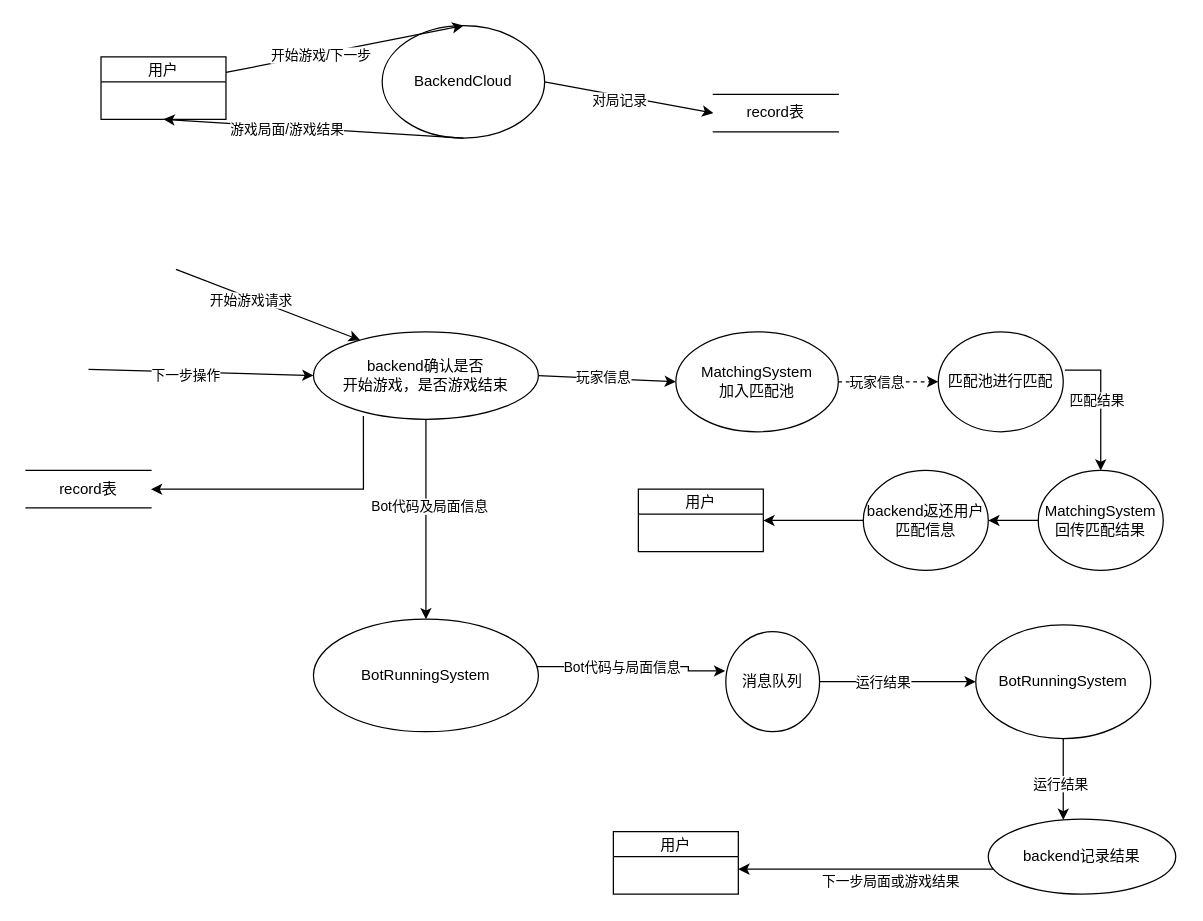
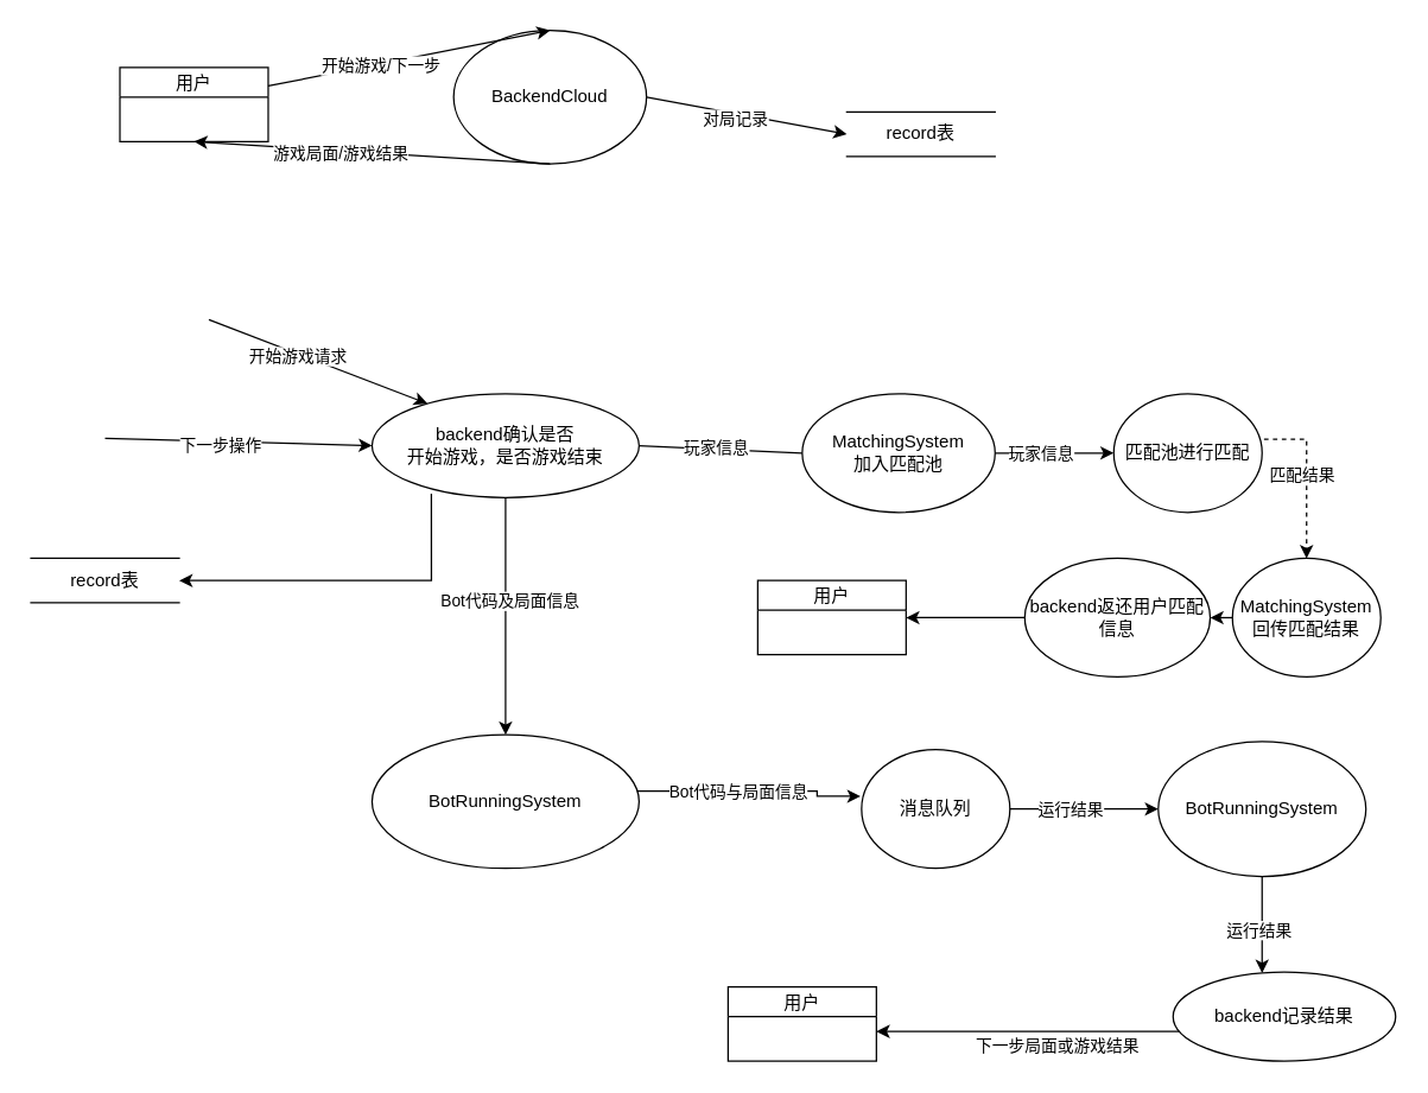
- <mxCell id="26" style="edgeStyle=orthogonalEdgeStyle;rounded=0;orthogonalLoop=1;jettySize=auto;html=1;entryX=0.5;entryY=0;entryDx=0;entryDy=0;exitX=1.013;exitY=0.383;exitDx=0;exitDy=0;exitPerimeter=0;" edge="1" parent="1" source="31" target="32"><mxGeometry relative="1" as="geometry"><mxPoint x="900" y="245" as="sourcePoint" /><Array as="points"><mxPoint x="880" y="296" /></Array></mxGeometry></mxCell>
+ <mxCell id="26" style="edgeStyle=orthogonalEdgeStyle;rounded=0;orthogonalLoop=1;jettySize=auto;html=1;entryX=0.5;entryY=0;entryDx=0;entryDy=0;exitX=1.013;exitY=0.383;exitDx=0;exitDy=0;exitPerimeter=0;dashed=1;" edge="1" parent="1" source="31" target="32"><mxGeometry relative="1" as="geometry"><mxPoint x="900" y="245" as="sourcePoint" /><Array as="points"><mxPoint x="880" y="296" /></Array></mxGeometry></mxCell>
- <mxCell id="22" value="" style="endArrow=classic;html=1;rounded=0;entryX=0;entryY=0.5;entryDx=0;entryDy=0;exitX=1;exitY=0.5;exitDx=0;exitDy=0;" edge="1" parent="1" source="16" target="21"><mxGeometry width="50" height="50" relative="1" as="geometry"><mxPoint x="390" y="345" as="sourcePoint" /><mxPoint x="440" y="295" as="targetPoint" /></mxGeometry></mxCell>
+ <mxCell id="22" value="" style="endArrow=none;html=1;rounded=0;entryX=0;entryY=0.5;entryDx=0;entryDy=0;exitX=1;exitY=0.5;exitDx=0;exitDy=0;" edge="1" parent="1" source="16" target="21"><mxGeometry width="50" height="50" relative="1" as="geometry"><mxPoint x="390" y="345" as="sourcePoint" /><mxPoint x="440" y="295" as="targetPoint" /></mxGeometry></mxCell>
- <mxCell id="24" value="" style="endArrow=classic;html=1;rounded=0;exitX=1;exitY=0.5;exitDx=0;exitDy=0;entryX=0;entryY=0.5;entryDx=0;entryDy=0;dashed=1;" edge="1" parent="1" source="21" target="31"><mxGeometry width="50" height="50" relative="1" as="geometry"><mxPoint x="390" y="345" as="sourcePoint" /><mxPoint x="780" y="305" as="targetPoint" /></mxGeometry></mxCell>
+ <mxCell id="24" value="" style="endArrow=classic;html=1;rounded=0;exitX=1;exitY=0.5;exitDx=0;exitDy=0;entryX=0;entryY=0.5;entryDx=0;entryDy=0;" edge="1" parent="1" source="21" target="31"><mxGeometry width="50" height="50" relative="1" as="geometry"><mxPoint x="390" y="345" as="sourcePoint" /><mxPoint x="780" y="305" as="targetPoint" /></mxGeometry></mxCell>
- <mxCell id="39" value="backend返还用户匹配信息" style="shape=ellipse;html=1;dashed=0;whiteSpace=wrap;perimeter=ellipsePerimeter;" vertex="1" parent="1"><mxGeometry x="690" y="376" width="100" height="80" as="geometry" /></mxCell>
+ <mxCell id="39" value="backend返还用户匹配信息" style="shape=ellipse;html=1;dashed=0;whiteSpace=wrap;perimeter=ellipsePerimeter;" vertex="1" parent="1"><mxGeometry x="690" y="376" width="125" height="80" as="geometry" /></mxCell>
- <mxCell id="33" value="消息队列" style="shape=ellipse;html=1;dashed=0;whiteSpace=wrap;perimeter=ellipsePerimeter;" vertex="1" parent="1"><mxGeometry x="580" y="505" width="75" height="80" as="geometry" /></mxCell>
+ <mxCell id="33" value="消息队列" style="shape=ellipse;html=1;dashed=0;whiteSpace=wrap;perimeter=ellipsePerimeter;" vertex="1" parent="1"><mxGeometry x="580" y="505" width="100" height="80" as="geometry" /></mxCell>
